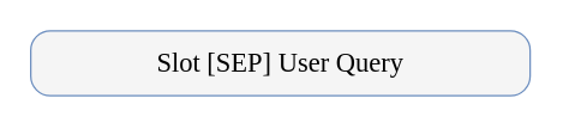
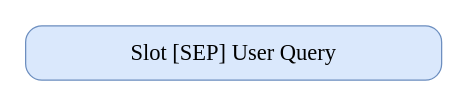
- <mxCell id="2" value="&lt;font style=&quot;font-size: 18px;&quot; face=&quot;Times New Roman&quot;&gt;Slot [SEP] User Query&lt;/font&gt;" style="rounded=1;whiteSpace=wrap;html=1;rotation=0;fillColor=#f5f5f5;strokeColor=#6c8ebf;flipV=0;direction=south;arcSize=30;flipH=0;" vertex="1" parent="1"><mxGeometry x="20" y="20" width="332.63" height="43.38" as="geometry" /></mxCell>
+ <mxCell id="2" value="&lt;font style=&quot;font-size: 18px;&quot; face=&quot;Times New Roman&quot;&gt;Slot [SEP] User Query&lt;/font&gt;" style="rounded=1;whiteSpace=wrap;html=1;rotation=0;fillColor=#dae8fc;strokeColor=#6c8ebf;flipV=0;direction=south;arcSize=30;flipH=0;" vertex="1" parent="1"><mxGeometry x="20" y="20" width="332.63" height="43.38" as="geometry" /></mxCell>
